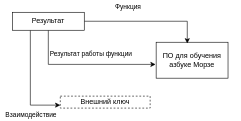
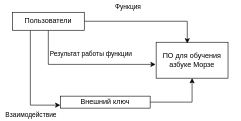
- <mxCell id="9" value="Результат" style="rounded=0;whiteSpace=wrap;html=1;" vertex="1" parent="1"><mxGeometry x="20" y="20" width="120" height="30" as="geometry" /></mxCell>
+ <mxCell id="9" value="Пользователи" style="rounded=0;whiteSpace=wrap;html=1;" vertex="1" parent="1"><mxGeometry x="20" y="20" width="120" height="30" as="geometry" /></mxCell>
- <mxCell id="11" value="Внешний ключ" style="rounded=0;whiteSpace=wrap;html=1;dashed=1;" vertex="1" parent="1"><mxGeometry x="100" y="160" width="150" height="20" as="geometry" /></mxCell>
+ <mxCell id="11" value="Внешний ключ" style="rounded=0;whiteSpace=wrap;html=1;" vertex="1" parent="1"><mxGeometry x="100" y="160" width="150" height="20" as="geometry" /></mxCell>
+ <mxCell id="10" style="edgeStyle=orthogonalEdgeStyle;rounded=0;orthogonalLoop=1;jettySize=auto;html=1;exitX=1;exitY=0.5;exitDx=0;exitDy=0;entryX=0.5;entryY=1;entryDx=0;entryDy=0;" edge="1" parent="1" source="11" target="2"><mxGeometry relative="1" as="geometry" /></mxCell>
